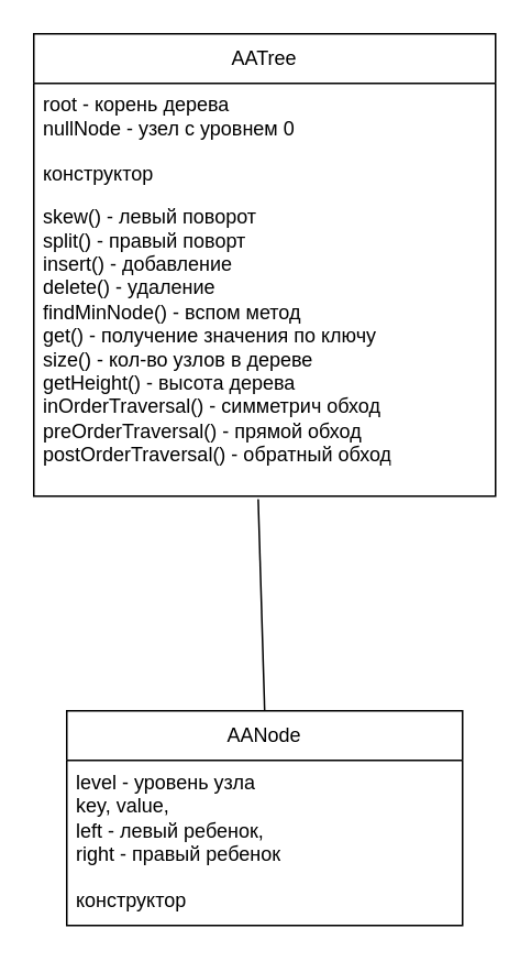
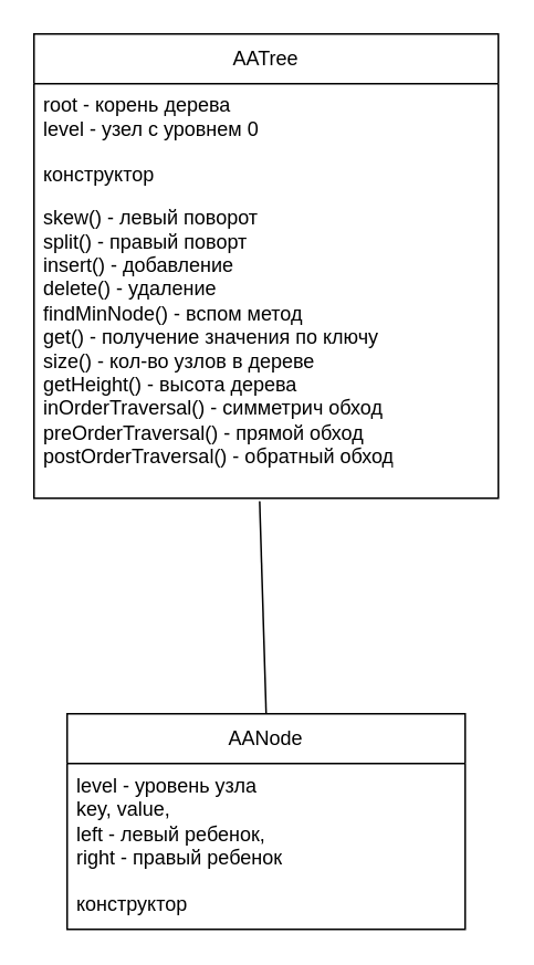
- <mxCell id="3" value="root - корень дерева&lt;div&gt;nullNode - узел с уровнем 0&lt;/div&gt;" style="text;strokeColor=none;fillColor=none;align=left;verticalAlign=middle;spacingLeft=4;spacingRight=4;overflow=hidden;points=[[0,0.5],[1,0.5]];portConstraint=eastwest;rotatable=0;whiteSpace=wrap;html=1;" vertex="1" parent="2"><mxGeometry y="30" width="280" height="40" as="geometry" /></mxCell>
+ <mxCell id="3" value="root - корень дерева&lt;div&gt;level - узел с уровнем 0&lt;/div&gt;" style="text;strokeColor=none;fillColor=none;align=left;verticalAlign=middle;spacingLeft=4;spacingRight=4;overflow=hidden;points=[[0,0.5],[1,0.5]];portConstraint=eastwest;rotatable=0;whiteSpace=wrap;html=1;" vertex="1" parent="2"><mxGeometry y="30" width="280" height="40" as="geometry" /></mxCell>
